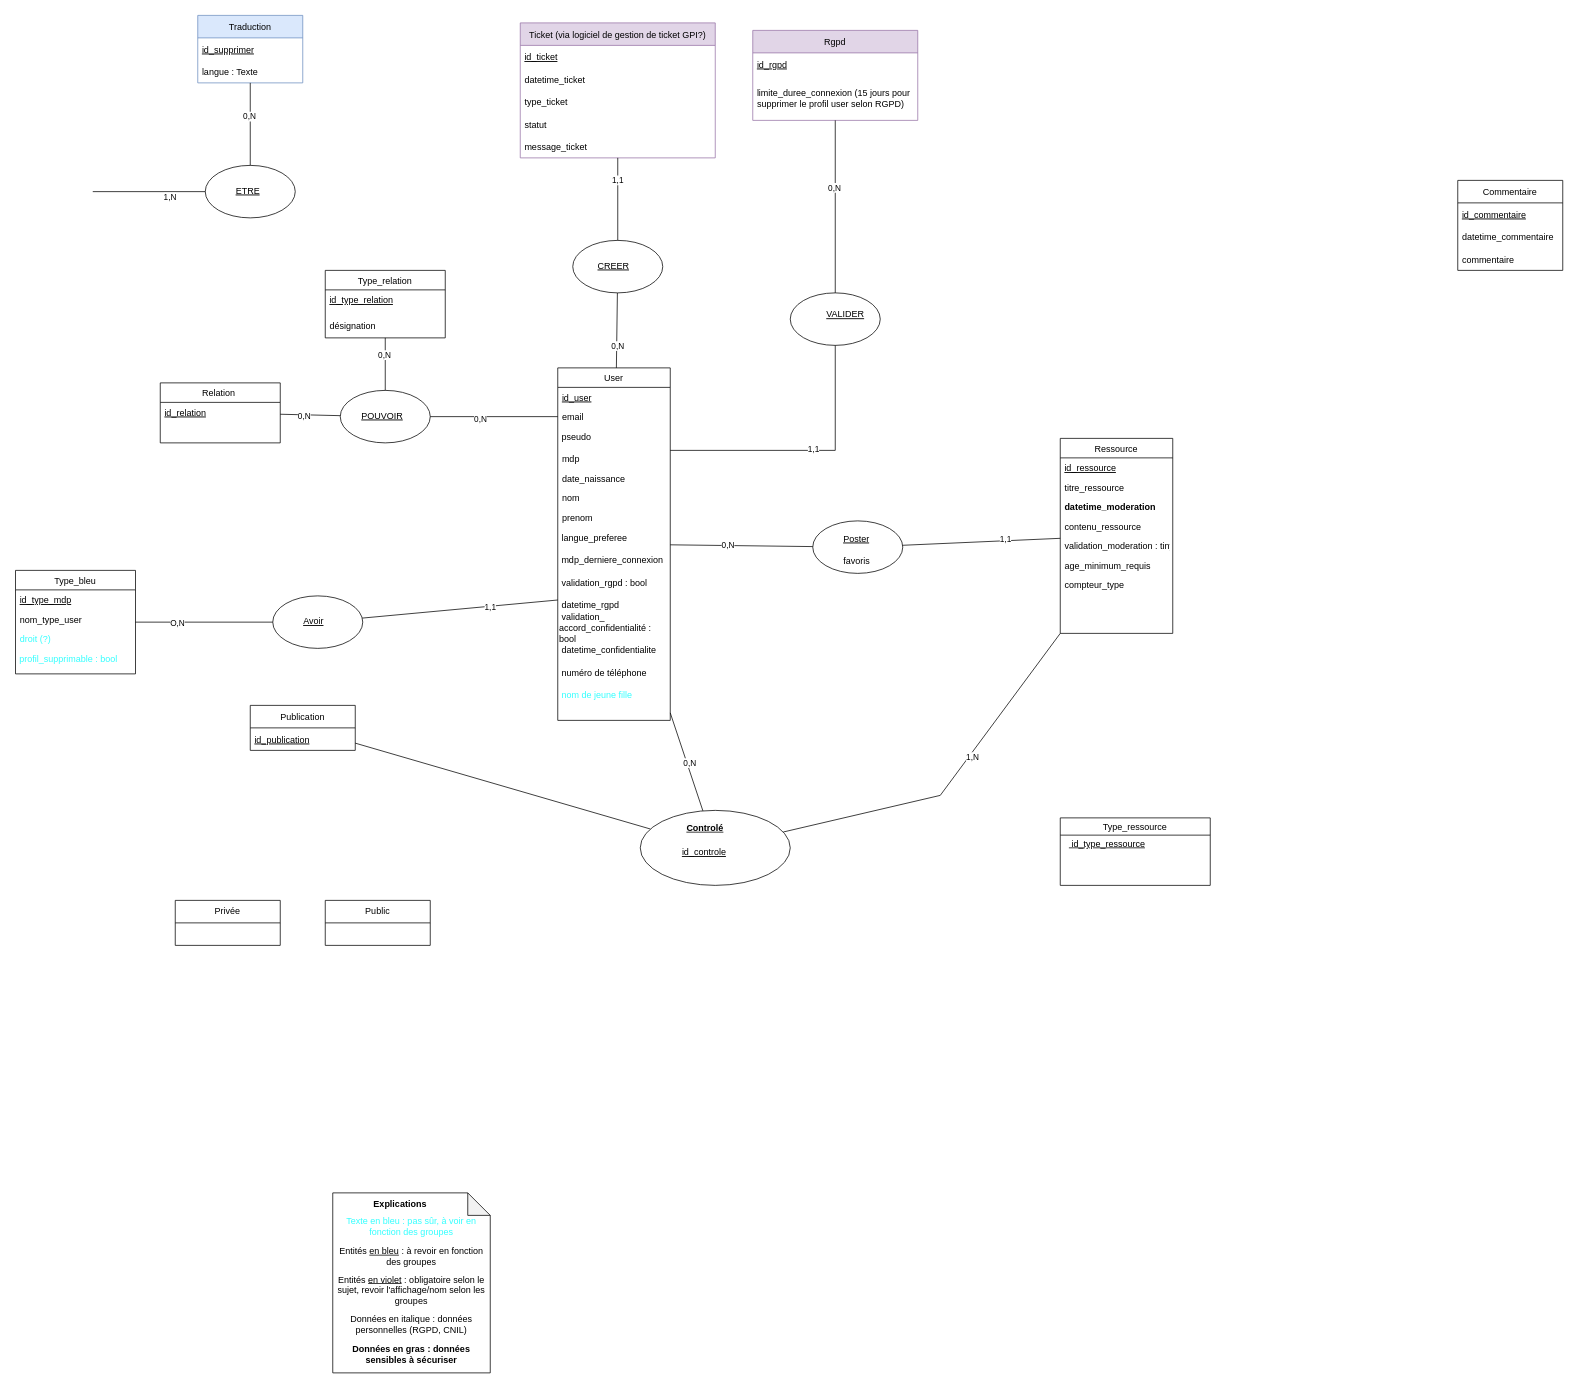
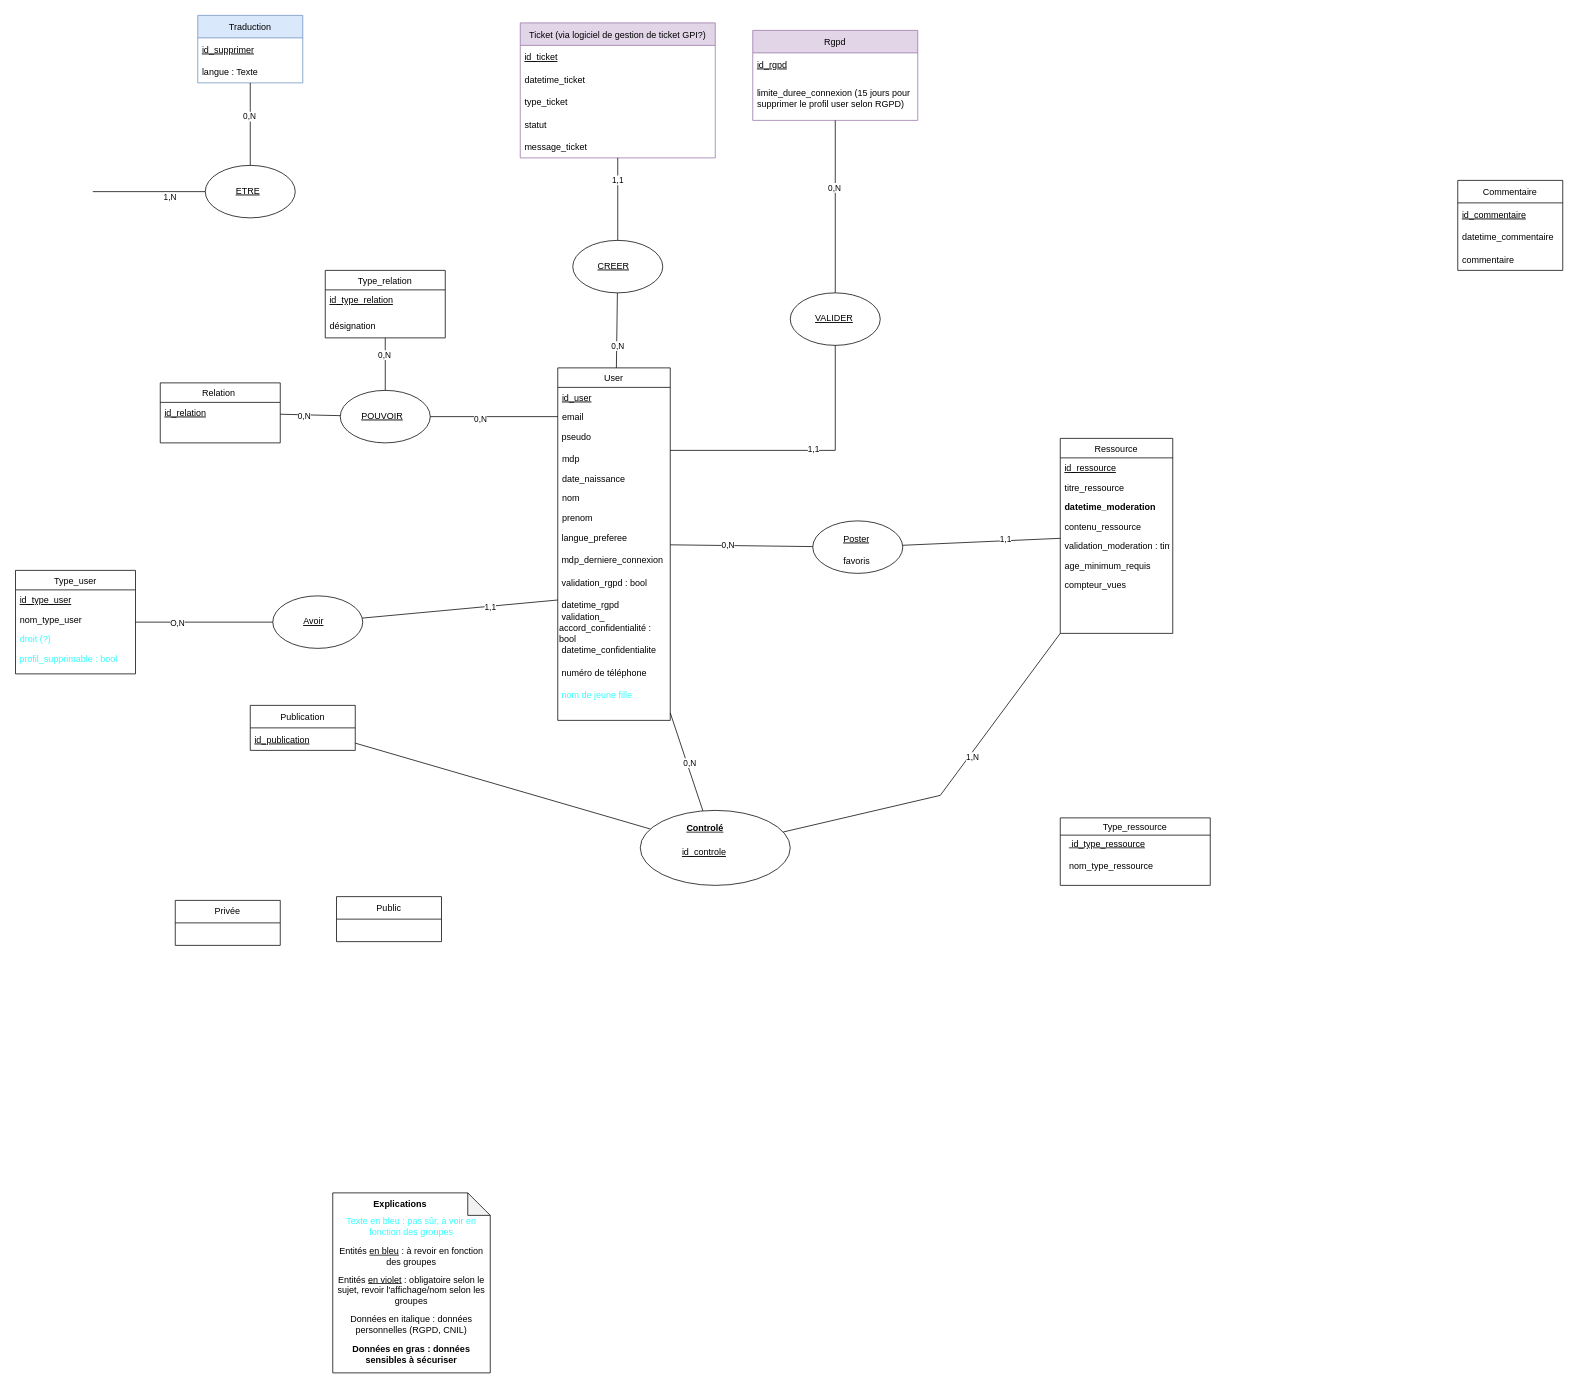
- <mxCell id="104" value="VALIDER" style="text;align=left;verticalAlign=top;spacingLeft=4;spacingRight=4;overflow=hidden;rotatable=0;points=[[0,0.5],[1,0.5]];portConstraint=eastwest;fontStyle=4" parent="1" vertex="1"><mxGeometry x="1095.5" y="405" width="65" height="30" as="geometry" /></mxCell>
+ <mxCell id="104" value="VALIDER" style="text;align=left;verticalAlign=top;spacingLeft=4;spacingRight=4;overflow=hidden;rotatable=0;points=[[0,0.5],[1,0.5]];portConstraint=eastwest;fontStyle=4" parent="1" vertex="1"><mxGeometry x="1080.5" y="410" width="65" height="30" as="geometry" /></mxCell>
- <mxCell id="2" value="Type_bleu" style="swimlane;fontStyle=0;align=center;verticalAlign=top;childLayout=stackLayout;horizontal=1;startSize=26;horizontalStack=0;resizeParent=1;resizeLast=0;collapsible=1;marginBottom=0;rounded=0;shadow=0;strokeWidth=1;" parent="1" vertex="1"><mxGeometry x="20" y="760" width="160" height="138" as="geometry"><mxRectangle x="230" y="140" width="160" height="26" as="alternateBounds" /></mxGeometry></mxCell>
+ <mxCell id="2" value="Type_user" style="swimlane;fontStyle=0;align=center;verticalAlign=top;childLayout=stackLayout;horizontal=1;startSize=26;horizontalStack=0;resizeParent=1;resizeLast=0;collapsible=1;marginBottom=0;rounded=0;shadow=0;strokeWidth=1;" parent="1" vertex="1"><mxGeometry x="20" y="760" width="160" height="138" as="geometry"><mxRectangle x="230" y="140" width="160" height="26" as="alternateBounds" /></mxGeometry></mxCell>
- <mxCell id="96" value="compteur_type" style="text;align=left;verticalAlign=top;spacingLeft=4;spacingRight=4;overflow=hidden;rotatable=0;points=[[0,0.5],[1,0.5]];portConstraint=eastwest;fontStyle=0" parent="89" vertex="1"><mxGeometry y="182" width="150" height="26" as="geometry" /></mxCell>
+ <mxCell id="96" value="compteur_vues" style="text;align=left;verticalAlign=top;spacingLeft=4;spacingRight=4;overflow=hidden;rotatable=0;points=[[0,0.5],[1,0.5]];portConstraint=eastwest;fontStyle=0" parent="89" vertex="1"><mxGeometry y="182" width="150" height="26" as="geometry" /></mxCell>
- <mxCell id="3" value="id_type_mdp" style="text;align=left;verticalAlign=top;spacingLeft=4;spacingRight=4;overflow=hidden;rotatable=0;points=[[0,0.5],[1,0.5]];portConstraint=eastwest;fontStyle=4" parent="2" vertex="1"><mxGeometry y="26" width="160" height="26" as="geometry" /></mxCell>
+ <mxCell id="3" value="id_type_user" style="text;align=left;verticalAlign=top;spacingLeft=4;spacingRight=4;overflow=hidden;rotatable=0;points=[[0,0.5],[1,0.5]];portConstraint=eastwest;fontStyle=4" parent="2" vertex="1"><mxGeometry y="26" width="160" height="26" as="geometry" /></mxCell>
+ <mxCell id="30" value="nom_type_ressource" style="text;html=1;strokeColor=none;fillColor=none;align=left;verticalAlign=middle;whiteSpace=wrap;rounded=0;fontStyle=0" parent="28" vertex="1"><mxGeometry x="10" y="50" width="190" height="30" as="geometry" /></mxCell>
- <mxCell id="57" value="Public" style="swimlane;fontStyle=0;childLayout=stackLayout;horizontal=1;startSize=30;horizontalStack=0;resizeParent=1;resizeParentMax=0;resizeLast=0;collapsible=1;marginBottom=0;whiteSpace=wrap;html=1;" parent="1" vertex="1"><mxGeometry y="1200" width="140" height="60" as="geometry" x="433" /></mxCell>
+ <mxCell id="57" value="Public" style="swimlane;fontStyle=0;childLayout=stackLayout;horizontal=1;startSize=30;horizontalStack=0;resizeParent=1;resizeParentMax=0;resizeLast=0;collapsible=1;marginBottom=0;whiteSpace=wrap;html=1;" parent="1" vertex="1"><mxGeometry x="448" y="1195" width="140" height="60" as="geometry" /></mxCell>
